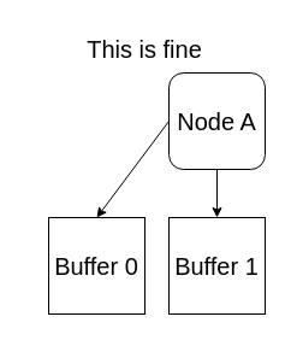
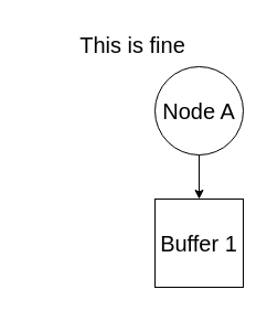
- <mxCell id="2" value="&lt;font style=&quot;font-size: 20px;&quot;&gt;Node A&lt;br&gt;&lt;/font&gt;" style="whiteSpace=wrap;html=1;aspect=fixed;rounded=1;" vertex="1" parent="1"><mxGeometry x="140" y="60" width="80" height="80" as="geometry" /></mxCell>
+ <mxCell id="2" value="&lt;font style=&quot;font-size: 20px;&quot;&gt;Node A&lt;br&gt;&lt;/font&gt;" style="ellipse;whiteSpace=wrap;html=1;aspect=fixed;" vertex="1" parent="1"><mxGeometry x="140" y="60" width="80" height="80" as="geometry" /></mxCell>
- <mxCell id="4" value="" style="endArrow=classic;html=1;rounded=0;exitX=0;exitY=0.5;exitDx=0;exitDy=0;entryX=0.5;entryY=0;entryDx=0;entryDy=0;" edge="1" parent="1" source="2" target="6"><mxGeometry width="50" height="50" relative="1" as="geometry"><mxPoint x="60" y="70" as="sourcePoint" /><mxPoint x="60" y="180" as="targetPoint" /></mxGeometry></mxCell>
- <mxCell id="6" value="&lt;font style=&quot;font-size: 20px;&quot;&gt;Buffer 0&lt;/font&gt;" style="whiteSpace=wrap;html=1;aspect=fixed;" vertex="1" parent="1"><mxGeometry x="40" y="180" width="80" height="80" as="geometry" /></mxCell>
